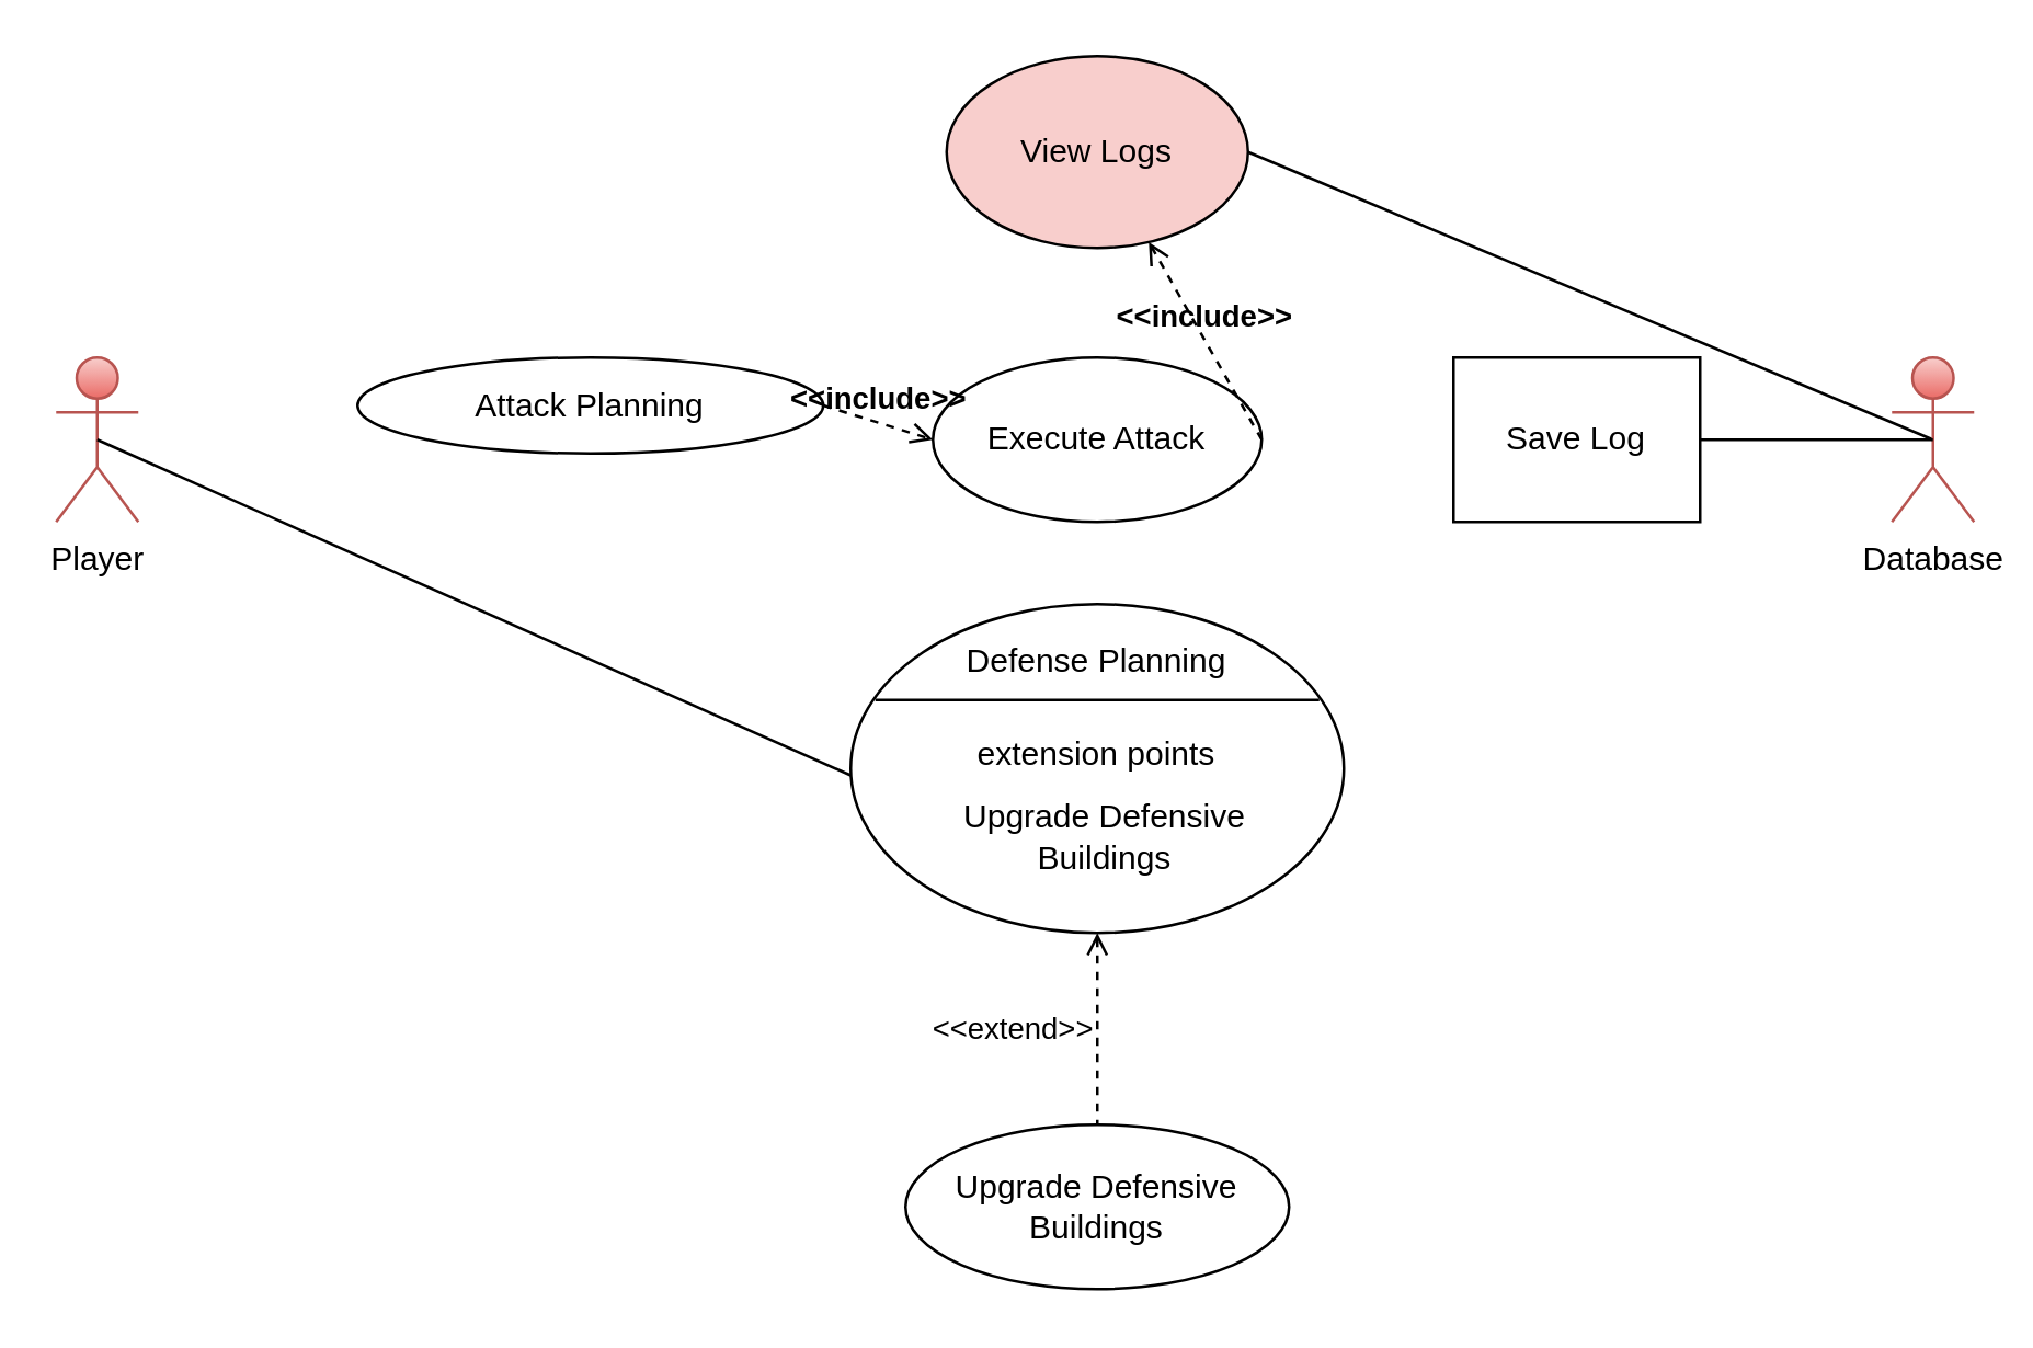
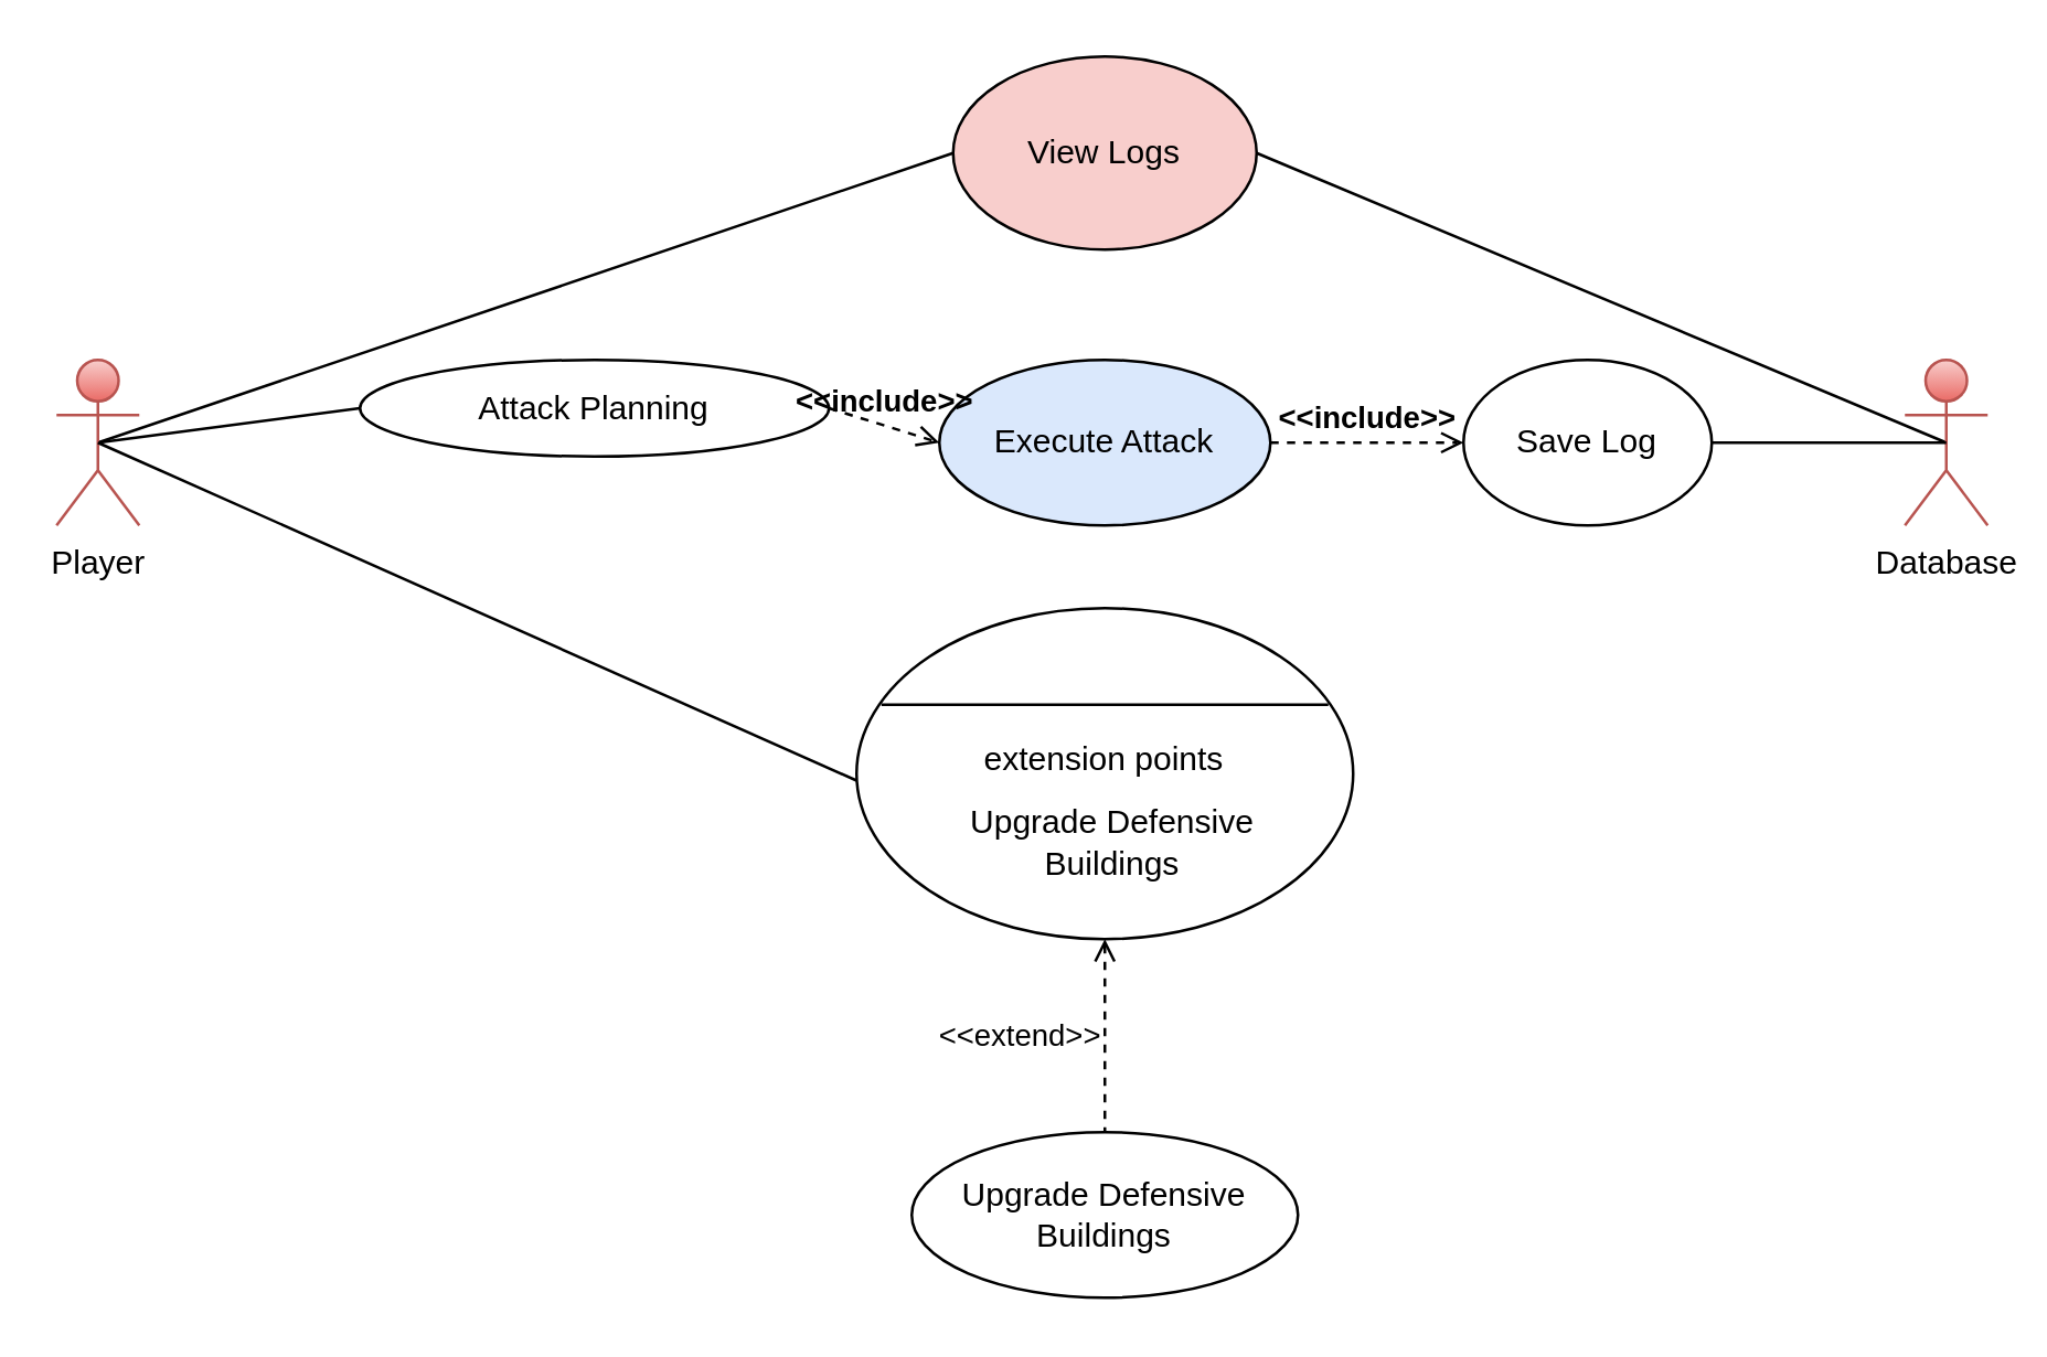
+ <mxCell id="3" style="rounded=0;orthogonalLoop=1;jettySize=auto;html=1;exitX=0.5;exitY=0.5;exitDx=0;exitDy=0;exitPerimeter=0;entryX=0;entryY=0.5;entryDx=0;entryDy=0;endArrow=none;endFill=0;" edge="1" parent="1" source="4" target="21"><mxGeometry relative="1" as="geometry" /></mxCell>
- <mxCell id="19" value="&amp;lt;&amp;lt;include&amp;gt;&amp;gt;" style="html=1;verticalAlign=bottom;labelBackgroundColor=none;endArrow=open;endFill=0;dashed=1;rounded=0;align=center;fontStyle=1;exitX=1;exitY=0.5;exitDx=0;exitDy=0;" edge="1" parent="1" source="6" target="21"><mxGeometry width="160" relative="1" as="geometry"><mxPoint x="440" y="229.31" as="sourcePoint" /><mxPoint x="530" y="229.31" as="targetPoint" /></mxGeometry></mxCell>
+ <mxCell id="19" value="&amp;lt;&amp;lt;include&amp;gt;&amp;gt;" style="html=1;verticalAlign=bottom;labelBackgroundColor=none;endArrow=open;endFill=0;dashed=1;rounded=0;entryX=0;entryY=0.5;entryDx=0;entryDy=0;align=center;fontStyle=1;exitX=1;exitY=0.5;exitDx=0;exitDy=0;" edge="1" parent="1" source="6" target="18"><mxGeometry width="160" relative="1" as="geometry"><mxPoint x="440" y="229.31" as="sourcePoint" /><mxPoint x="530" y="229.31" as="targetPoint" /></mxGeometry></mxCell>
+ <mxCell id="2" style="rounded=0;orthogonalLoop=1;jettySize=auto;html=1;exitX=0.5;exitY=0.5;exitDx=0;exitDy=0;exitPerimeter=0;entryX=0;entryY=0.5;entryDx=0;entryDy=0;endArrow=none;endFill=0;" edge="1" parent="1" source="4" target="5"><mxGeometry relative="1" as="geometry" /></mxCell>
- <mxCell id="6" value="Execute Attack" style="ellipse;whiteSpace=wrap;html=1;" vertex="1" parent="1"><mxGeometry x="340" y="130" width="120" height="60" as="geometry" /></mxCell>
+ <mxCell id="6" value="Execute Attack" style="ellipse;whiteSpace=wrap;html=1;fillColor=#dae8fc;" vertex="1" parent="1"><mxGeometry x="340" y="130" width="120" height="60" as="geometry" /></mxCell>
- <mxCell id="18" value="Save Log" style="whiteSpace=wrap;html=1;rounded=0;" vertex="1" parent="1"><mxGeometry x="530" y="130" width="90" height="60" as="geometry" /></mxCell>
+ <mxCell id="18" value="Save Log" style="ellipse;whiteSpace=wrap;html=1;" vertex="1" parent="1"><mxGeometry x="530" y="130" width="90" height="60" as="geometry" /></mxCell>
- <mxCell id="12" value="Defense Planning" style="html=1;strokeColor=none;fillColor=none;align=center;verticalAlign=bottom;rotatable=0;whiteSpace=wrap;" vertex="1" parent="11"><mxGeometry width="180" height="30" as="geometry" /></mxCell>
